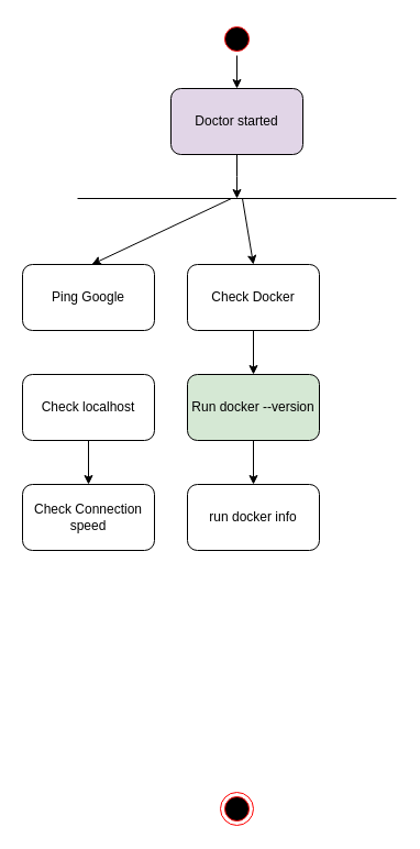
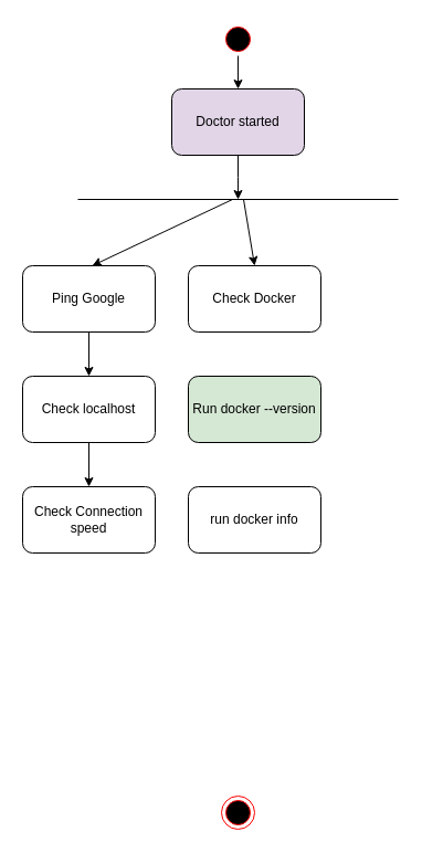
+ <mxCell id="8" value="" style="edgeStyle=orthogonalEdgeStyle;rounded=0;orthogonalLoop=1;jettySize=auto;html=1;" edge="1" parent="1" source="9" target="11"><mxGeometry relative="1" as="geometry" /></mxCell>
- <mxCell id="13" value="" style="edgeStyle=orthogonalEdgeStyle;rounded=0;orthogonalLoop=1;jettySize=auto;html=1;" edge="1" parent="1" source="14" target="16"><mxGeometry relative="1" as="geometry" /></mxCell>
- <mxCell id="15" value="" style="edgeStyle=orthogonalEdgeStyle;rounded=0;orthogonalLoop=1;jettySize=auto;html=1;" edge="1" parent="1" source="16" target="17"><mxGeometry relative="1" as="geometry" /></mxCell>
